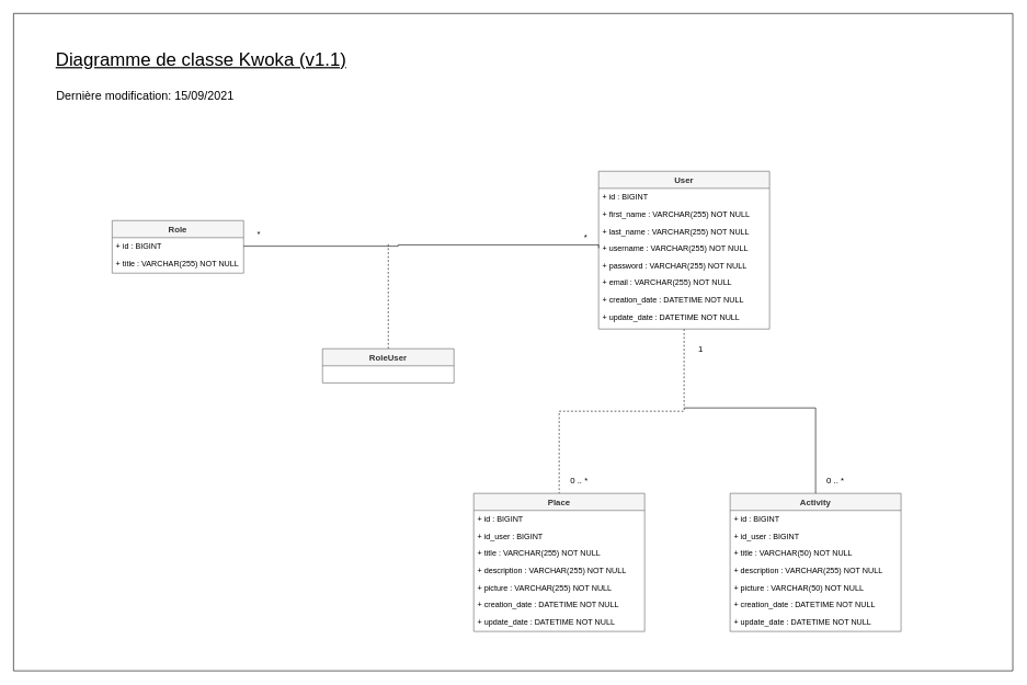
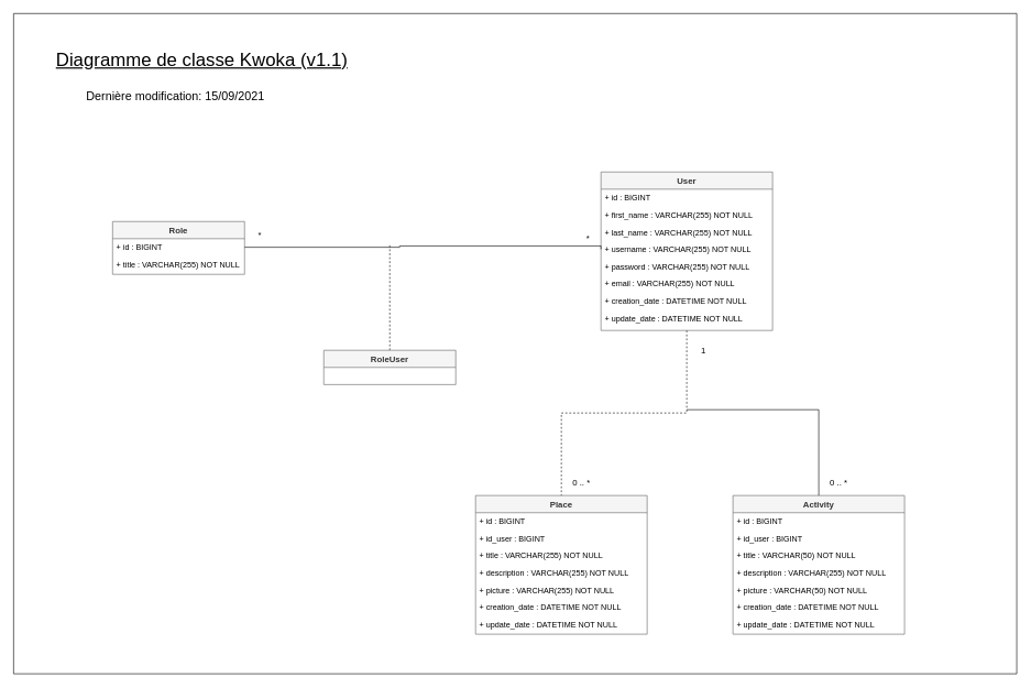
- <mxCell id="46" value="Dernière modification: 15/09/2021" style="text;html=1;align=center;verticalAlign=middle;resizable=0;points=[];autosize=1;strokeColor=none;fontSize=18;fontStyle=0" vertex="1" parent="1"><mxGeometry x="75" y="130" width="290" height="30" as="geometry" /></mxCell>
+ <mxCell id="46" value="Dernière modification: 15/09/2021" style="text;html=1;align=center;verticalAlign=middle;resizable=0;points=[];autosize=1;strokeColor=none;fontSize=18;fontStyle=0" vertex="1" parent="1"><mxGeometry x="120" y="130" width="290" height="30" as="geometry" /></mxCell>
